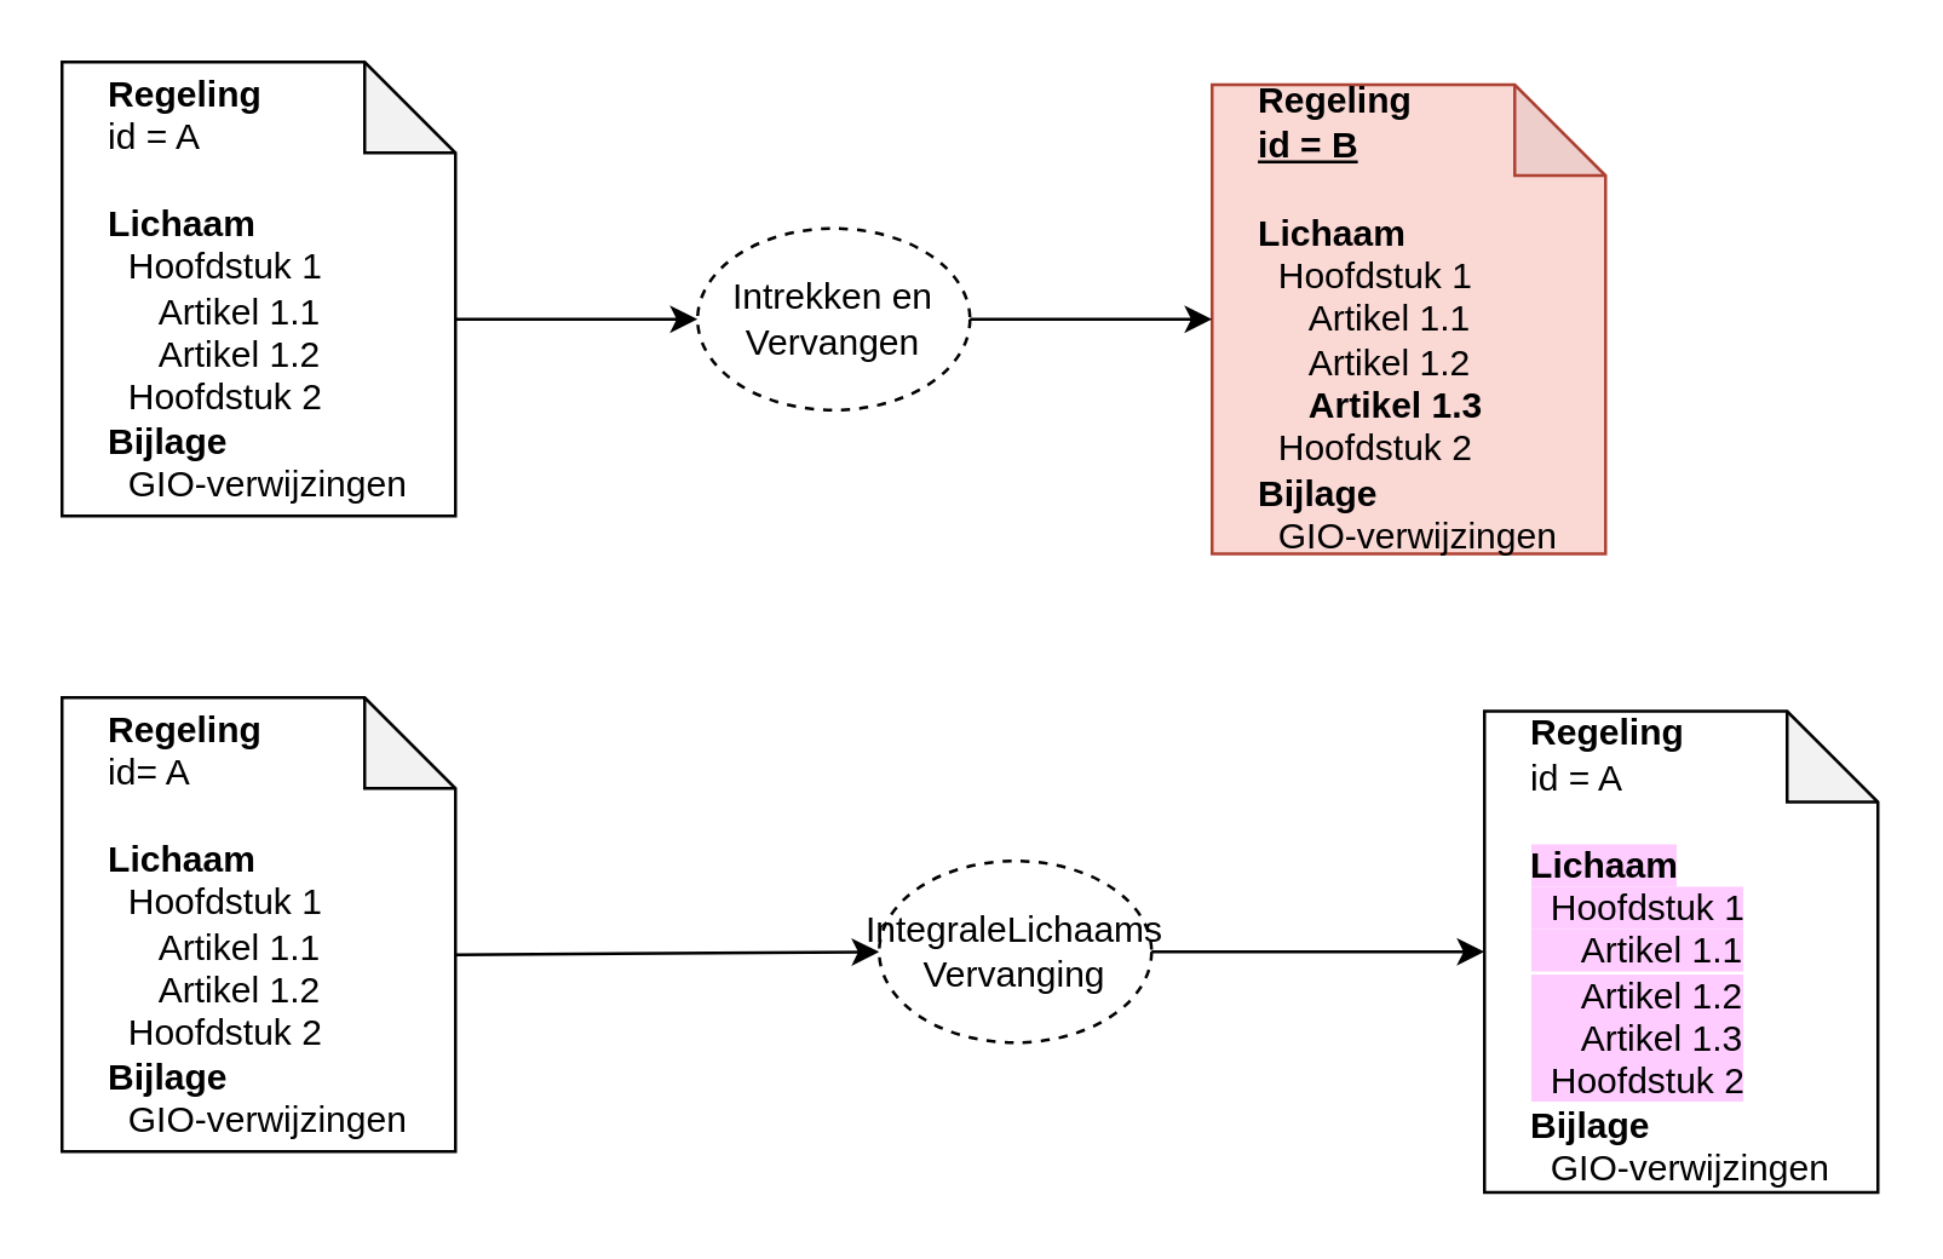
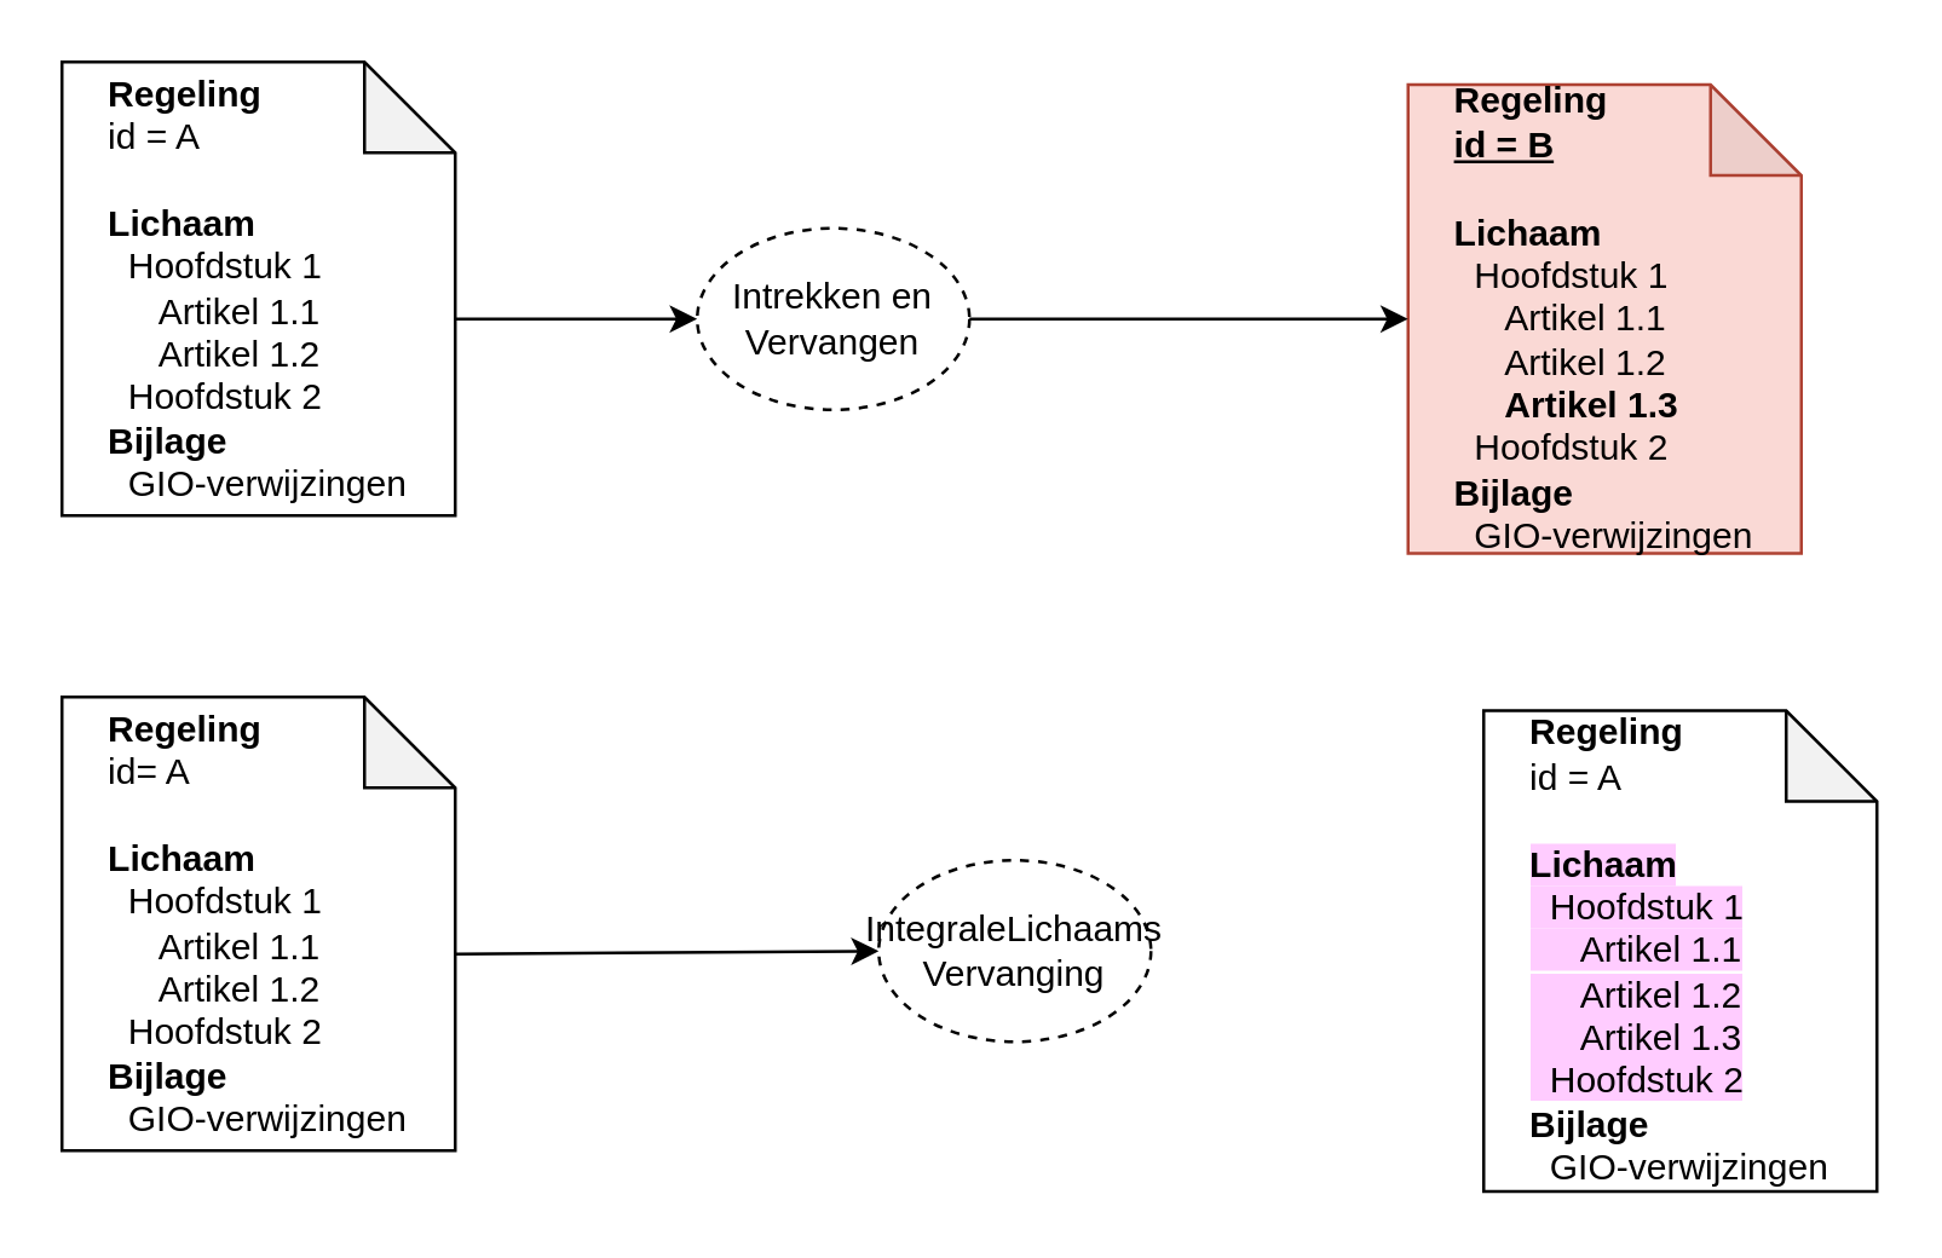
- <mxCell id="5" value="&lt;div style=&quot;text-align: left&quot;&gt;&lt;span&gt;&lt;b&gt;Regeling&amp;nbsp;&lt;/b&gt;&lt;/span&gt;&lt;/div&gt;&lt;div style=&quot;text-align: left&quot;&gt;&lt;u&gt;&lt;b&gt;id = B&lt;/b&gt;&lt;/u&gt;&lt;/div&gt;&lt;div style=&quot;text-align: left&quot;&gt;&lt;br&gt;&lt;/div&gt;&lt;div style=&quot;text-align: left&quot;&gt;&lt;span&gt;&lt;b&gt;Lichaam&lt;/b&gt;&lt;/span&gt;&lt;/div&gt;&lt;div style=&quot;text-align: left&quot;&gt;&amp;nbsp; Hoofdstuk 1&lt;/div&gt;&lt;div style=&quot;text-align: left&quot;&gt;&amp;nbsp; &amp;nbsp; &amp;nbsp;Artikel 1.1&lt;/div&gt;&lt;div style=&quot;text-align: left&quot;&gt;&amp;nbsp; &amp;nbsp; &amp;nbsp;Artikel 1.2&lt;/div&gt;&lt;div style=&quot;text-align: left&quot;&gt;&amp;nbsp; &amp;nbsp; &lt;b&gt;&amp;nbsp;Artikel 1.3&lt;/b&gt;&lt;/div&gt;&lt;div style=&quot;text-align: left&quot;&gt;&amp;nbsp; Hoofdstuk 2&lt;/div&gt;&lt;div style=&quot;text-align: left&quot;&gt;&lt;span&gt;&lt;b&gt;Bijlage&lt;/b&gt;&lt;/span&gt;&lt;/div&gt;&lt;div style=&quot;text-align: left&quot;&gt;&lt;span&gt;&amp;nbsp; GIO-verwijzingen&lt;/span&gt;&lt;/div&gt;" style="shape=note;whiteSpace=wrap;html=1;backgroundOutline=1;darkOpacity=0.05;fillColor=#fad9d5;strokeColor=#ae4132;" parent="1" vertex="1"><mxGeometry x="400" y="27.5" width="130" height="155" as="geometry" /></mxCell>
+ <mxCell id="5" value="&lt;div style=&quot;text-align: left&quot;&gt;&lt;span&gt;&lt;b&gt;Regeling&amp;nbsp;&lt;/b&gt;&lt;/span&gt;&lt;/div&gt;&lt;div style=&quot;text-align: left&quot;&gt;&lt;u&gt;&lt;b&gt;id = B&lt;/b&gt;&lt;/u&gt;&lt;/div&gt;&lt;div style=&quot;text-align: left&quot;&gt;&lt;br&gt;&lt;/div&gt;&lt;div style=&quot;text-align: left&quot;&gt;&lt;span&gt;&lt;b&gt;Lichaam&lt;/b&gt;&lt;/span&gt;&lt;/div&gt;&lt;div style=&quot;text-align: left&quot;&gt;&amp;nbsp; Hoofdstuk 1&lt;/div&gt;&lt;div style=&quot;text-align: left&quot;&gt;&amp;nbsp; &amp;nbsp; &amp;nbsp;Artikel 1.1&lt;/div&gt;&lt;div style=&quot;text-align: left&quot;&gt;&amp;nbsp; &amp;nbsp; &amp;nbsp;Artikel 1.2&lt;/div&gt;&lt;div style=&quot;text-align: left&quot;&gt;&amp;nbsp; &amp;nbsp; &lt;b&gt;&amp;nbsp;Artikel 1.3&lt;/b&gt;&lt;/div&gt;&lt;div style=&quot;text-align: left&quot;&gt;&amp;nbsp; Hoofdstuk 2&lt;/div&gt;&lt;div style=&quot;text-align: left&quot;&gt;&lt;span&gt;&lt;b&gt;Bijlage&lt;/b&gt;&lt;/span&gt;&lt;/div&gt;&lt;div style=&quot;text-align: left&quot;&gt;&lt;span&gt;&amp;nbsp; GIO-verwijzingen&lt;/span&gt;&lt;/div&gt;" style="shape=note;whiteSpace=wrap;html=1;backgroundOutline=1;darkOpacity=0.05;fillColor=#fad9d5;strokeColor=#ae4132;" parent="1" vertex="1"><mxGeometry x="465" y="27.5" width="130" height="155" as="geometry" /></mxCell>
- <mxCell id="10" value="" style="endArrow=classic;html=1;exitX=1;exitY=0.5;exitDx=0;exitDy=0;entryX=0;entryY=0.5;entryDx=0;entryDy=0;entryPerimeter=0;" parent="1" source="7" target="9" edge="1"><mxGeometry width="50" height="50" relative="1" as="geometry"><mxPoint x="410" y="330" as="sourcePoint" /><mxPoint x="460" y="280" as="targetPoint" /><Array as="points" /></mxGeometry></mxCell>
